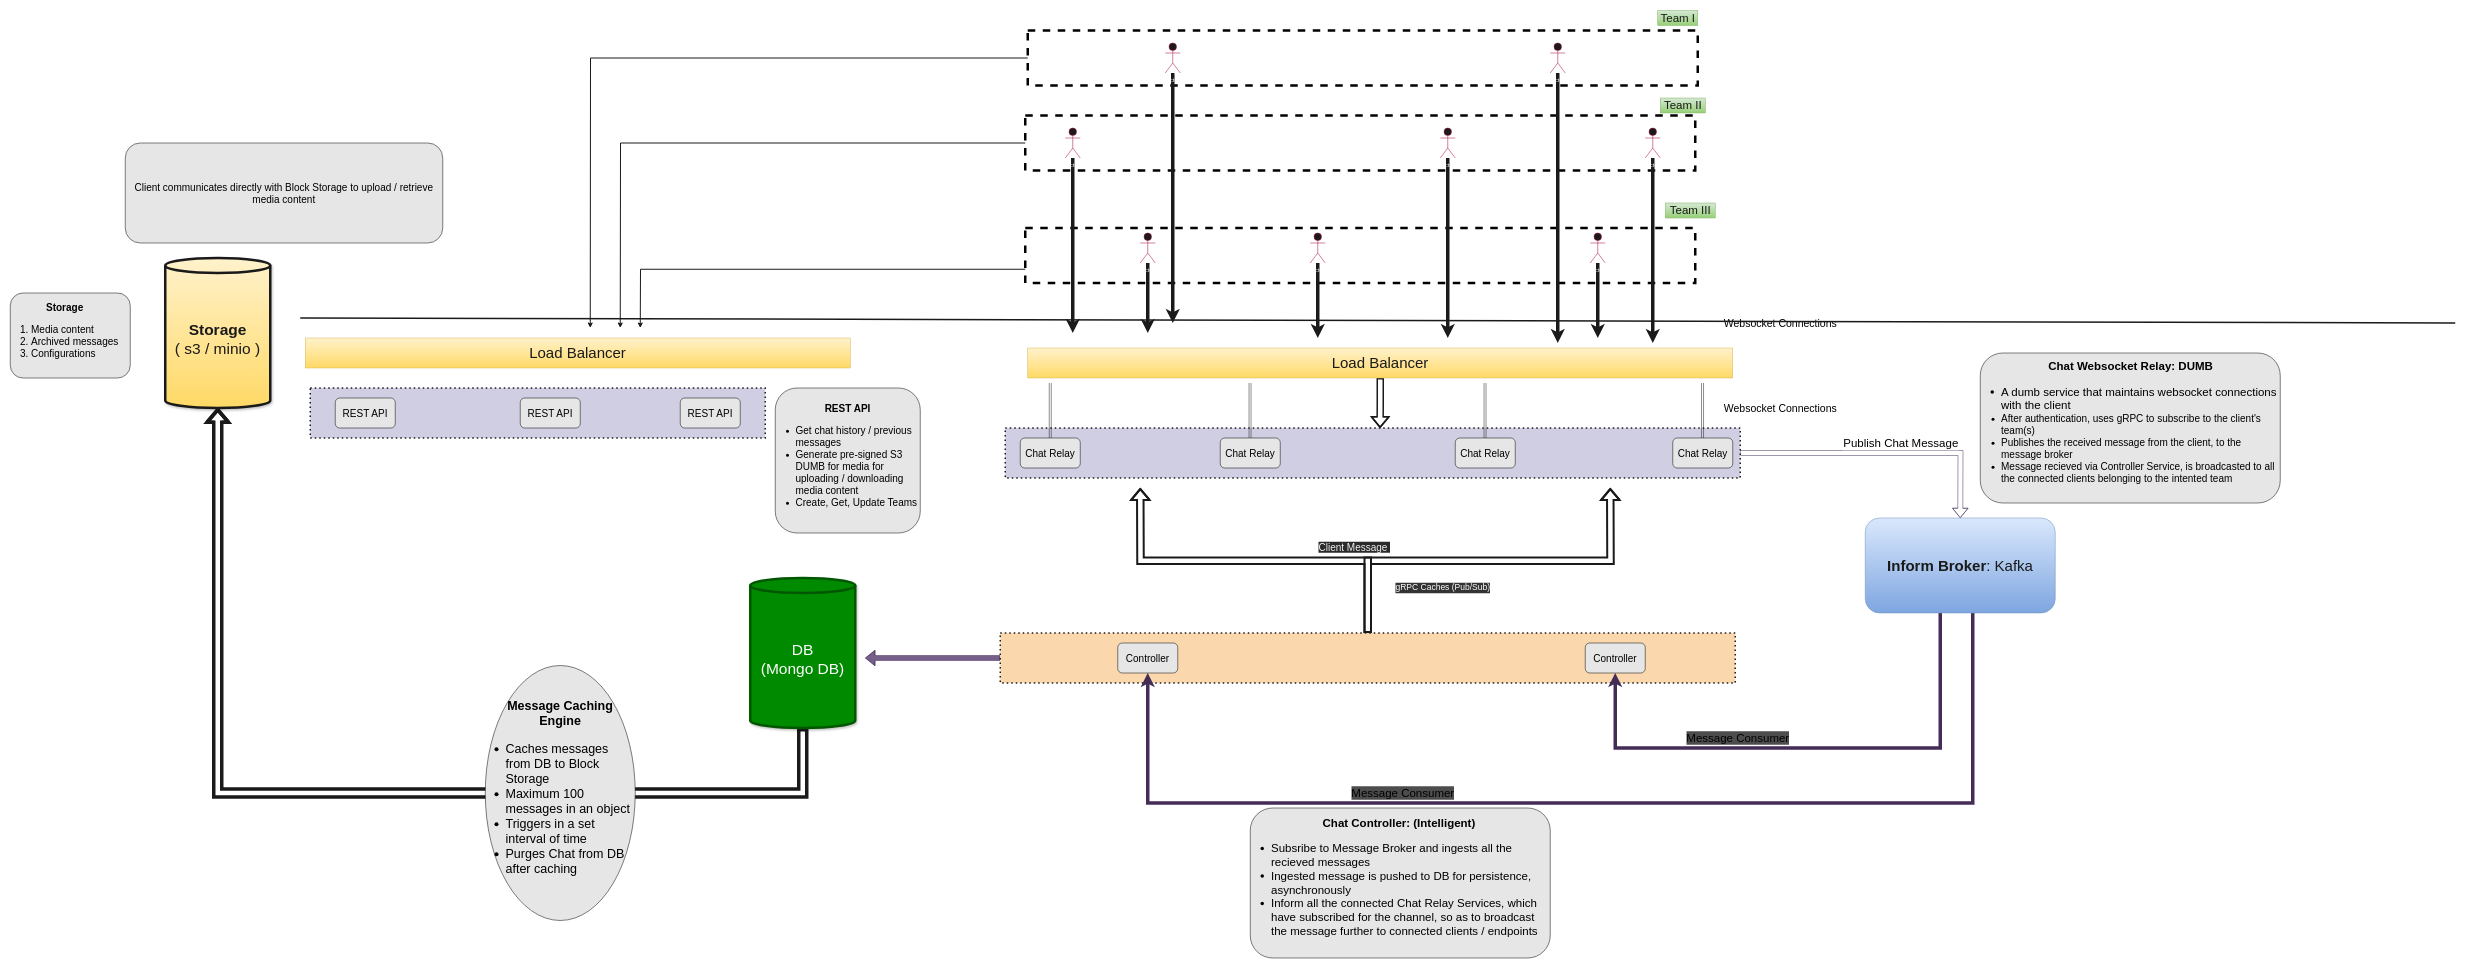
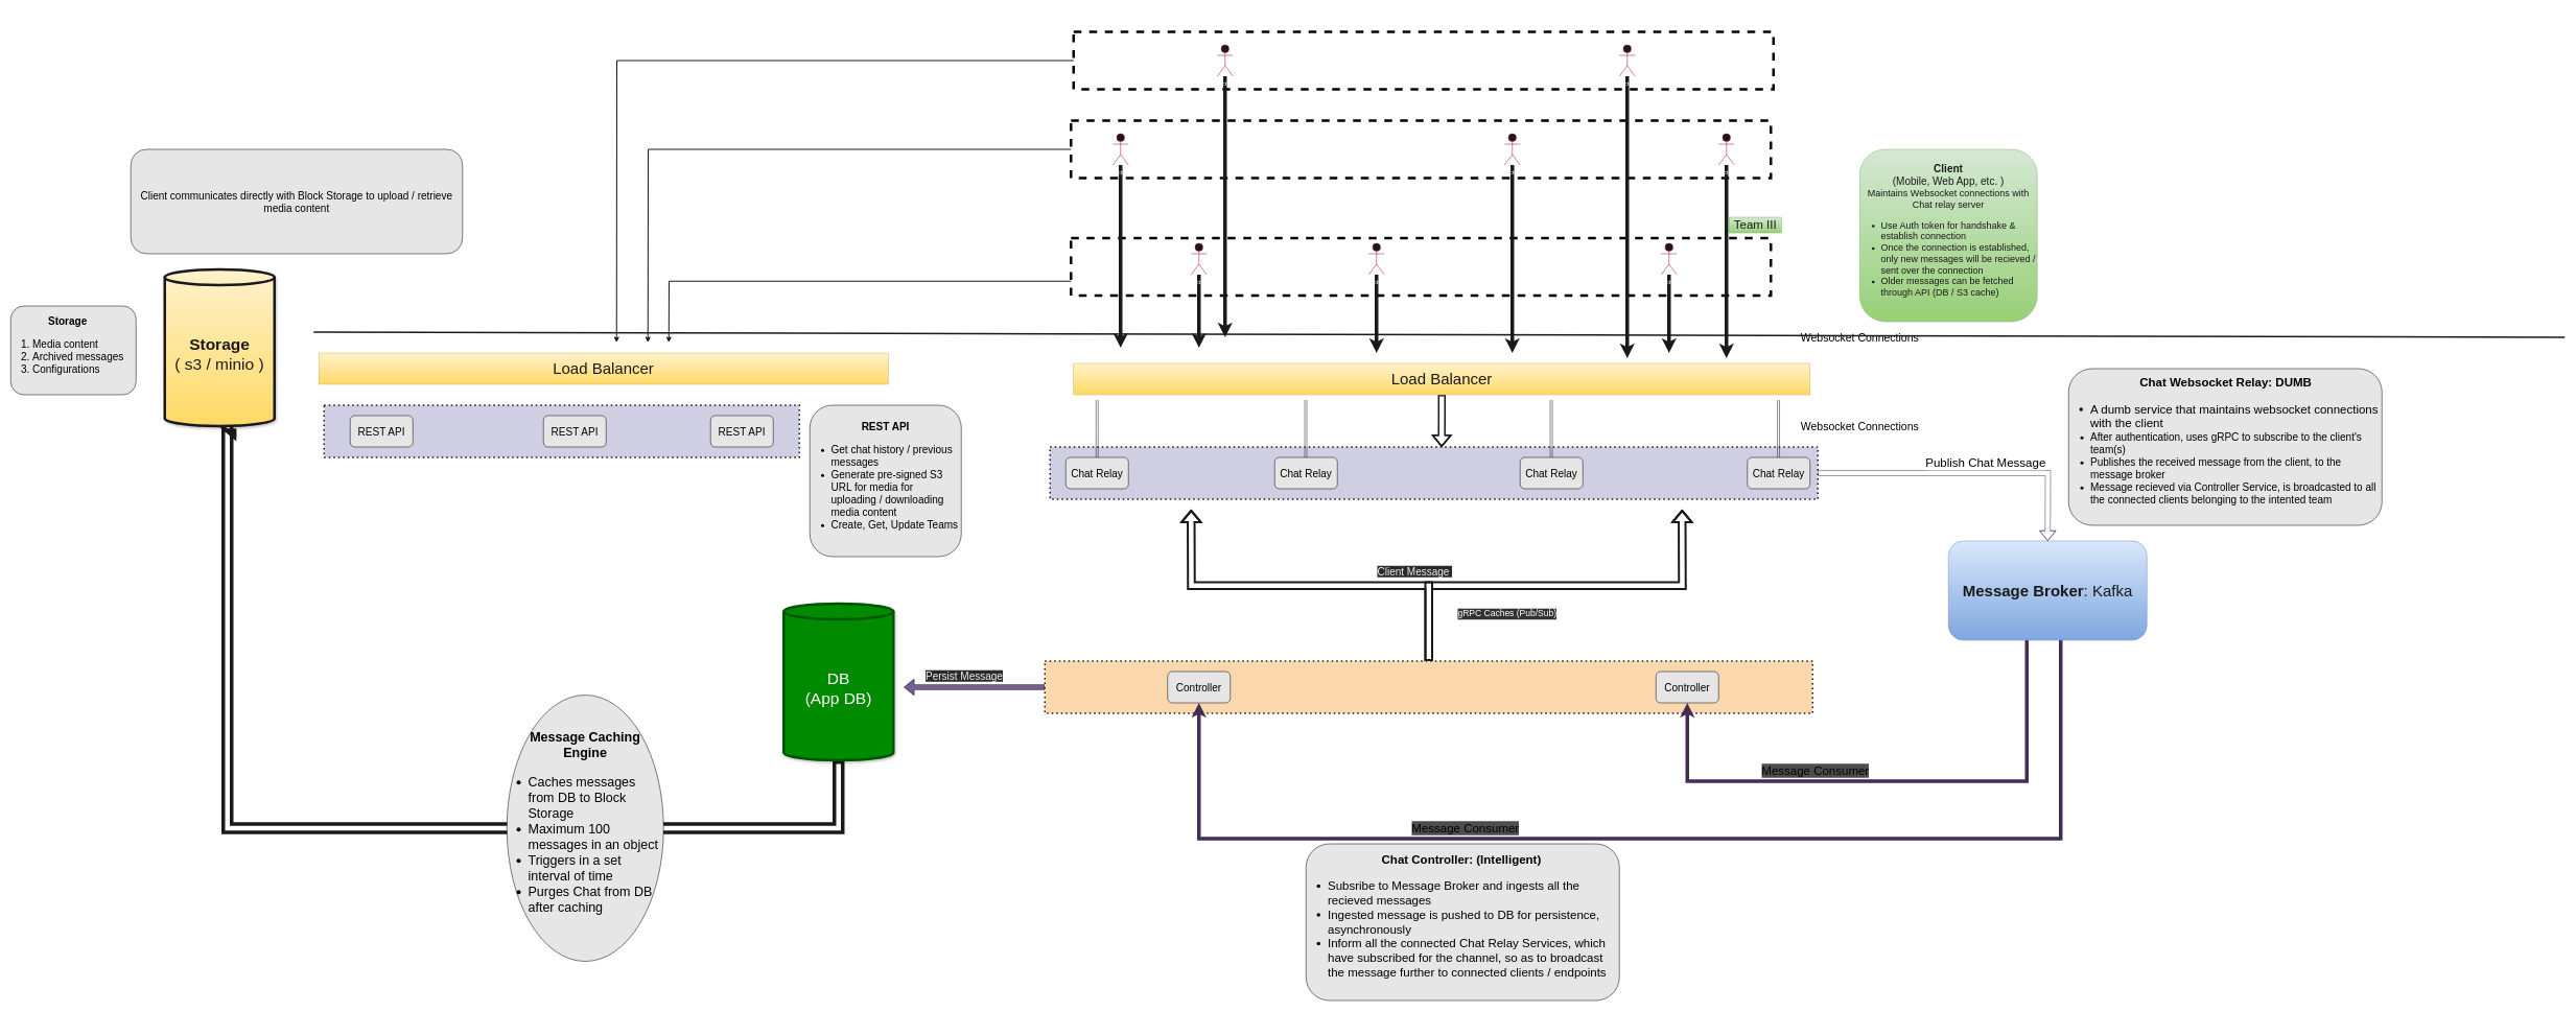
- <mxCell id="33" value="&lt;font style=&quot;font-size: 23px ; line-height: 120%&quot;&gt;Team I&lt;/font&gt;" style="text;html=1;align=center;verticalAlign=middle;resizable=0;points=[];autosize=1;labelBackgroundColor=none;gradientColor=#97d077;fillColor=#d5e8d4;strokeColor=#82b366;fontColor=#1A1A1A;" vertex="1" parent="1"><mxGeometry x="3315" y="20" width="80" height="30" as="geometry" /></mxCell>
- <mxCell id="34" value="&lt;font style=&quot;font-size: 23px ; line-height: 129%&quot;&gt;Team II&lt;/font&gt;" style="text;html=1;align=center;verticalAlign=middle;resizable=0;points=[];autosize=1;labelBackgroundColor=none;gradientColor=#97d077;fillColor=#d5e8d4;strokeColor=#82b366;fontColor=#1A1A1A;" vertex="1" parent="1"><mxGeometry x="3320" y="195" width="90" height="30" as="geometry" /></mxCell>
- <mxCell id="35" value="&lt;font style=&quot;font-size: 23px ; line-height: 120%&quot;&gt;Team III&lt;/font&gt;" style="text;html=1;align=center;verticalAlign=middle;resizable=0;points=[];autosize=1;labelBackgroundColor=none;gradientColor=#97d077;fillColor=#d5e8d4;strokeColor=#82b366;fontColor=#1A1A1A;" vertex="1" parent="1"><mxGeometry x="3330" y="405" width="100" height="30" as="geometry" /></mxCell>
+ <mxCell id="35" value="&lt;font style=&quot;font-size: 23px ; line-height: 120%&quot;&gt;Team III&lt;/font&gt;" style="text;html=1;align=center;verticalAlign=middle;resizable=0;points=[];autosize=1;labelBackgroundColor=none;gradientColor=#97d077;fillColor=#d5e8d4;strokeColor=#82b366;fontColor=#1A1A1A;" vertex="1" parent="1"><mxGeometry x="3310" y="415" width="100" height="30" as="geometry" /></mxCell>
+ <mxCell id="58" value="&lt;font color=&quot;#1a1a1a&quot;&gt;&lt;b style=&quot;font-size: 20px&quot;&gt;Client&lt;/b&gt;&lt;br&gt;&lt;span style=&quot;font-size: 20px&quot;&gt;(Mobile, Web App, etc. )&lt;/span&gt;&lt;br&gt;&lt;font style=&quot;font-size: 18px&quot;&gt;Maintains Websocket connections with Chat relay server&lt;br&gt;&lt;ul&gt;&lt;li style=&quot;text-align: left&quot;&gt;&lt;font&gt;Use Auth token for handshake &amp;amp; establish connection&lt;/font&gt;&lt;/li&gt;&lt;li style=&quot;text-align: left&quot;&gt;Once the connection is established, only new messages will be recieved / sent over the connection&lt;/li&gt;&lt;li style=&quot;text-align: left&quot;&gt;Older messages can be fetched through API (DB / S3 cache)&lt;/li&gt;&lt;/ul&gt;&lt;/font&gt;&lt;/font&gt;" style="rounded=1;whiteSpace=wrap;html=1;strokeColor=#82b366;fillColor=#d5e8d4;gradientColor=#97d077;" vertex="1" parent="1"><mxGeometry x="3560" y="285" width="340" height="330" as="geometry" /></mxCell>
- <mxCell id="62" value="&lt;font color=&quot;#1a1a1a&quot; style=&quot;font-size: 31px&quot;&gt;&lt;span&gt;&lt;b&gt;Storage&lt;/b&gt;&lt;br&gt;&lt;/span&gt;( s3 / minio )&lt;/font&gt;" style="shape=cylinder3;whiteSpace=wrap;html=1;boundedLbl=1;backgroundOutline=1;size=15;fillColor=#fff2cc;shadow=1;strokeWidth=5;gradientColor=#ffd966;strokeColor=#1A1A1A;" vertex="1" parent="1"><mxGeometry x="330" y="515" width="210" height="300" as="geometry" /></mxCell>
+ <mxCell id="62" value="&lt;font color=&quot;#1a1a1a&quot; style=&quot;font-size: 31px&quot;&gt;&lt;span&gt;&lt;b&gt;Storage&lt;/b&gt;&lt;br&gt;&lt;/span&gt;( s3 / minio )&lt;/font&gt;" style="shape=cylinder3;whiteSpace=wrap;html=1;boundedLbl=1;backgroundOutline=1;size=15;fillColor=#fff2cc;shadow=1;strokeWidth=5;gradientColor=#ffd966;strokeColor=#1A1A1A;" vertex="1" parent="1"><mxGeometry x="315" y="515" width="210" height="300" as="geometry" /></mxCell>
- <mxCell id="69" value="&lt;font style=&quot;font-size: 20px&quot;&gt;&lt;b&gt;REST API&lt;/b&gt;&lt;br&gt;&lt;ul&gt;&lt;li style=&quot;text-align: left&quot;&gt;&lt;font style=&quot;font-size: 20px&quot;&gt;Get chat history / previous messages&lt;/font&gt;&amp;nbsp;&lt;/li&gt;&lt;li style=&quot;text-align: left&quot;&gt;Generate pre-signed S3 DUMB for media for uploading / downloading media content&lt;/li&gt;&lt;li style=&quot;text-align: left&quot;&gt;Create, Get, Update Teams&lt;/li&gt;&lt;/ul&gt;&lt;/font&gt;" style="rounded=1;whiteSpace=wrap;html=1;strokeColor=#000000;fillColor=#E6E6E6;fontColor=#000000;" vertex="1" parent="1"><mxGeometry x="1550" y="775" width="290" height="290" as="geometry" /></mxCell>
+ <mxCell id="69" value="&lt;font style=&quot;font-size: 20px&quot;&gt;&lt;b&gt;REST API&lt;/b&gt;&lt;br&gt;&lt;ul&gt;&lt;li style=&quot;text-align: left&quot;&gt;&lt;font style=&quot;font-size: 20px&quot;&gt;Get chat history / previous messages&lt;/font&gt;&amp;nbsp;&lt;/li&gt;&lt;li style=&quot;text-align: left&quot;&gt;Generate pre-signed S3 URL for media for uploading / downloading media content&lt;/li&gt;&lt;li style=&quot;text-align: left&quot;&gt;Create, Get, Update Teams&lt;/li&gt;&lt;/ul&gt;&lt;/font&gt;" style="rounded=1;whiteSpace=wrap;html=1;strokeColor=#000000;fillColor=#E6E6E6;fontColor=#000000;" vertex="1" parent="1"><mxGeometry x="1550" y="775" width="290" height="290" as="geometry" /></mxCell>
- <mxCell id="60" value="&lt;span style=&quot;font-size: 30px&quot;&gt;&lt;font color=&quot;#1a1a1a&quot;&gt;&lt;b&gt;Inform Broker&lt;/b&gt;: Kafka&lt;/font&gt;&lt;/span&gt;" style="rounded=1;whiteSpace=wrap;html=1;strokeColor=#6c8ebf;fillColor=#dae8fc;gradientColor=#7ea6e0;" vertex="1" parent="1"><mxGeometry x="3730" y="1035" width="380" height="190" as="geometry" /></mxCell>
+ <mxCell id="60" value="&lt;span style=&quot;font-size: 30px&quot;&gt;&lt;font color=&quot;#1a1a1a&quot;&gt;&lt;b&gt;Message Broker&lt;/b&gt;: Kafka&lt;/font&gt;&lt;/span&gt;" style="rounded=1;whiteSpace=wrap;html=1;strokeColor=#6c8ebf;fillColor=#dae8fc;gradientColor=#7ea6e0;" vertex="1" parent="1"><mxGeometry x="3730" y="1035" width="380" height="190" as="geometry" /></mxCell>
+ <mxCell id="55" value="&lt;span style=&quot;color: rgb(240 , 240 , 240) ; font-family: &amp;#34;helvetica&amp;#34; ; font-size: 20px ; font-style: normal ; font-weight: 400 ; letter-spacing: normal ; text-align: center ; text-indent: 0px ; text-transform: none ; word-spacing: 0px ; background-color: rgb(42 , 42 , 42) ; display: inline ; float: none&quot;&gt;Persist Message&lt;/span&gt;" style="text;whiteSpace=wrap;html=1;" vertex="1" parent="1"><mxGeometry x="1770" y="1275" width="170" height="30" as="geometry" /></mxCell>
- <mxCell id="54" value="&lt;font style=&quot;font-size: 31px&quot;&gt;DB&lt;br&gt;(Mongo DB)&lt;/font&gt;" style="shape=cylinder3;whiteSpace=wrap;html=1;boundedLbl=1;backgroundOutline=1;size=15;fillColor=#008a00;strokeColor=#005700;fontColor=#ffffff;shadow=1;strokeWidth=5;" vertex="1" parent="1"><mxGeometry x="1500" y="1155" width="210" height="300" as="geometry" /></mxCell>
+ <mxCell id="54" value="&lt;font style=&quot;font-size: 31px&quot;&gt;DB&lt;br&gt;(App DB)&lt;/font&gt;" style="shape=cylinder3;whiteSpace=wrap;html=1;boundedLbl=1;backgroundOutline=1;size=15;fillColor=#008a00;strokeColor=#005700;fontColor=#ffffff;shadow=1;strokeWidth=5;" vertex="1" parent="1"><mxGeometry x="1500" y="1155" width="210" height="300" as="geometry" /></mxCell>
